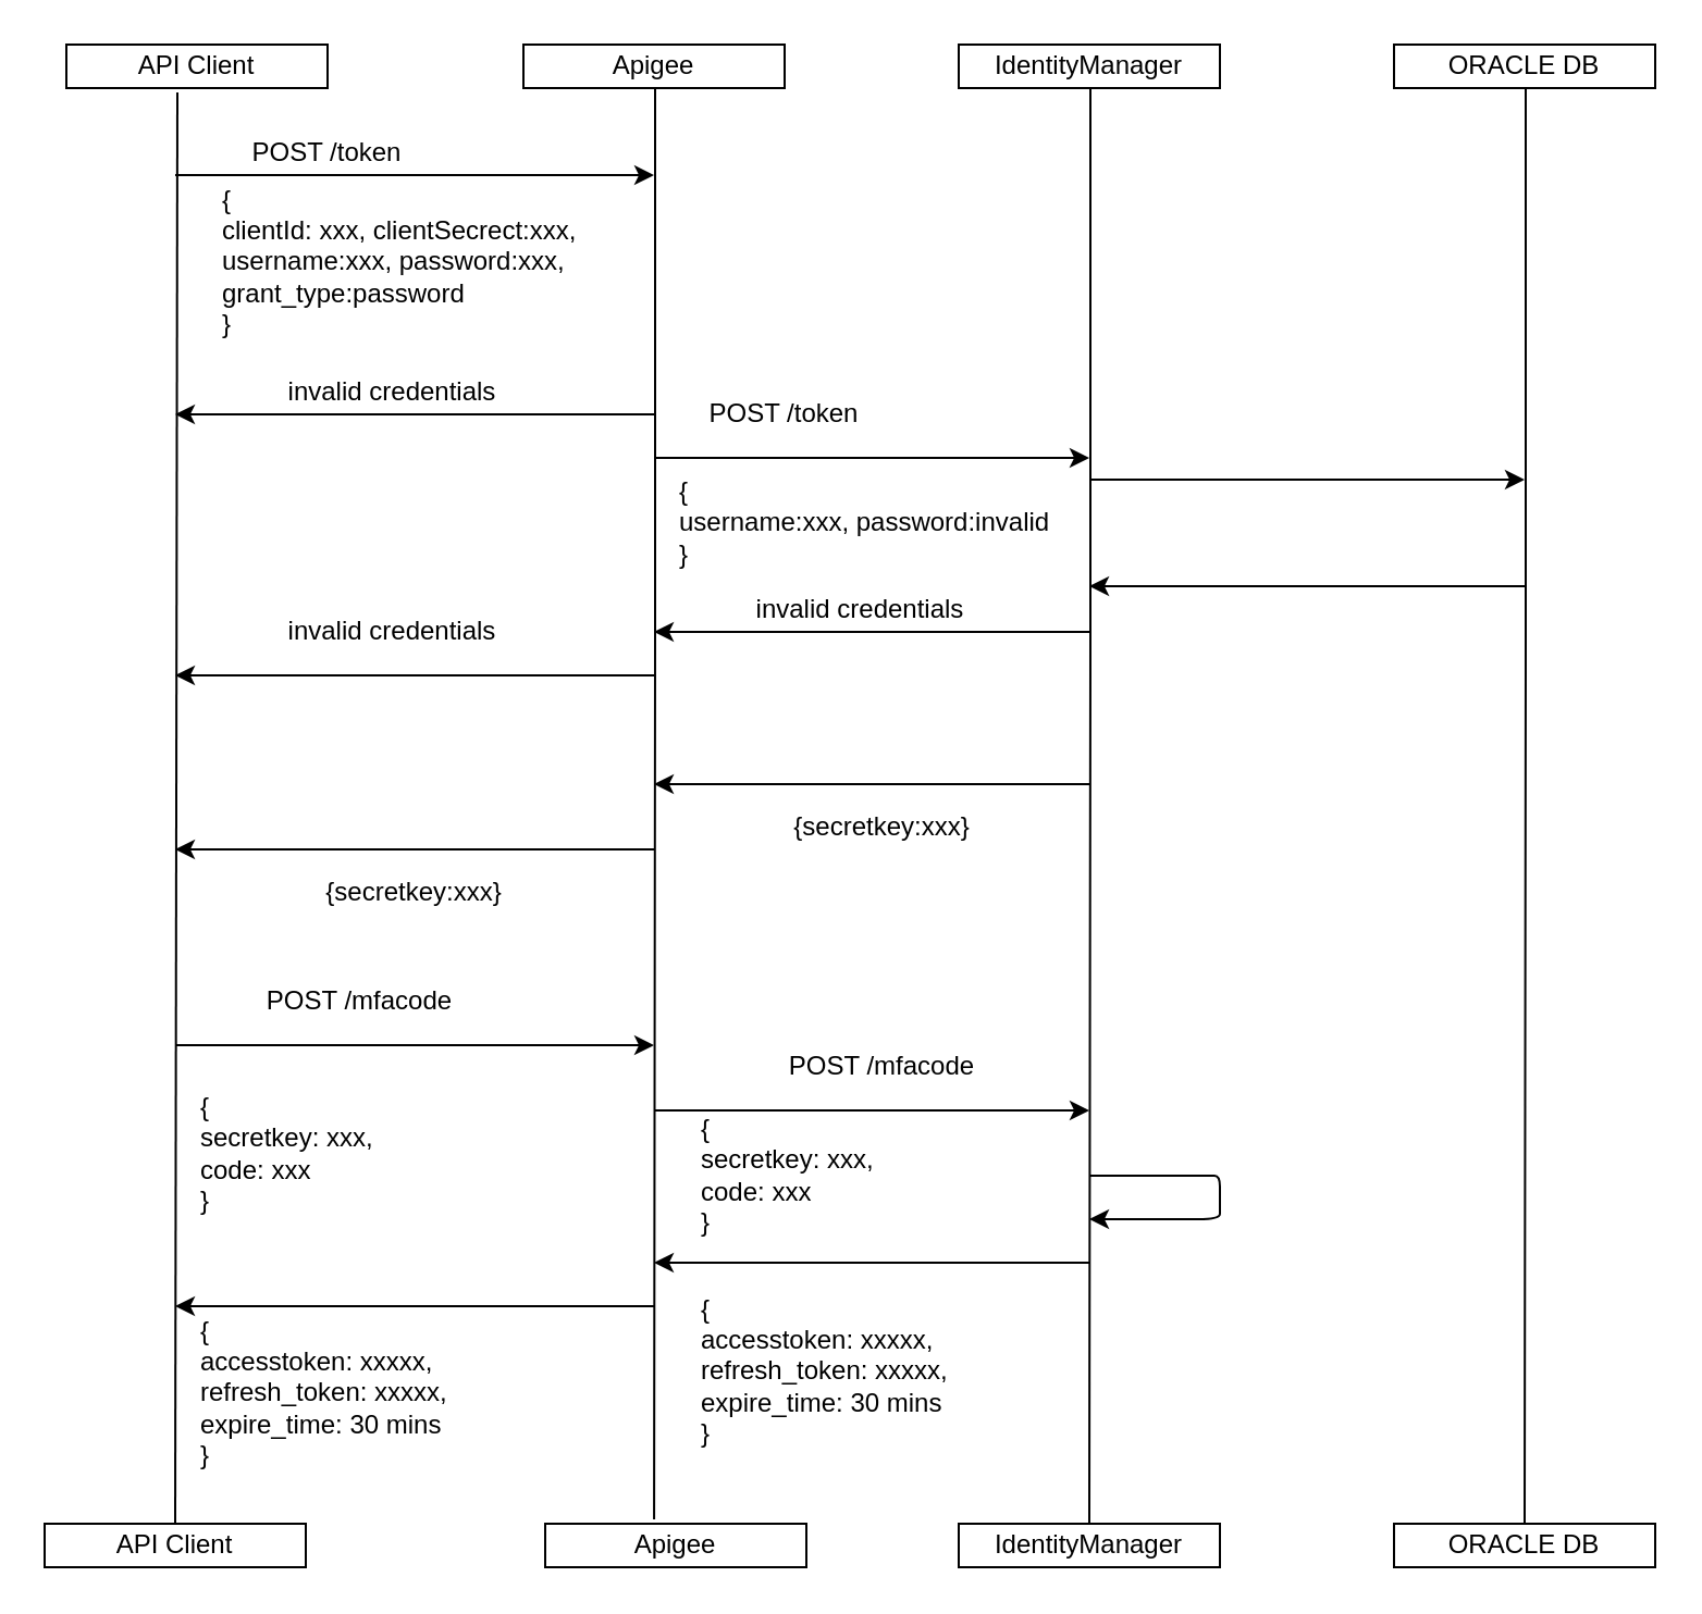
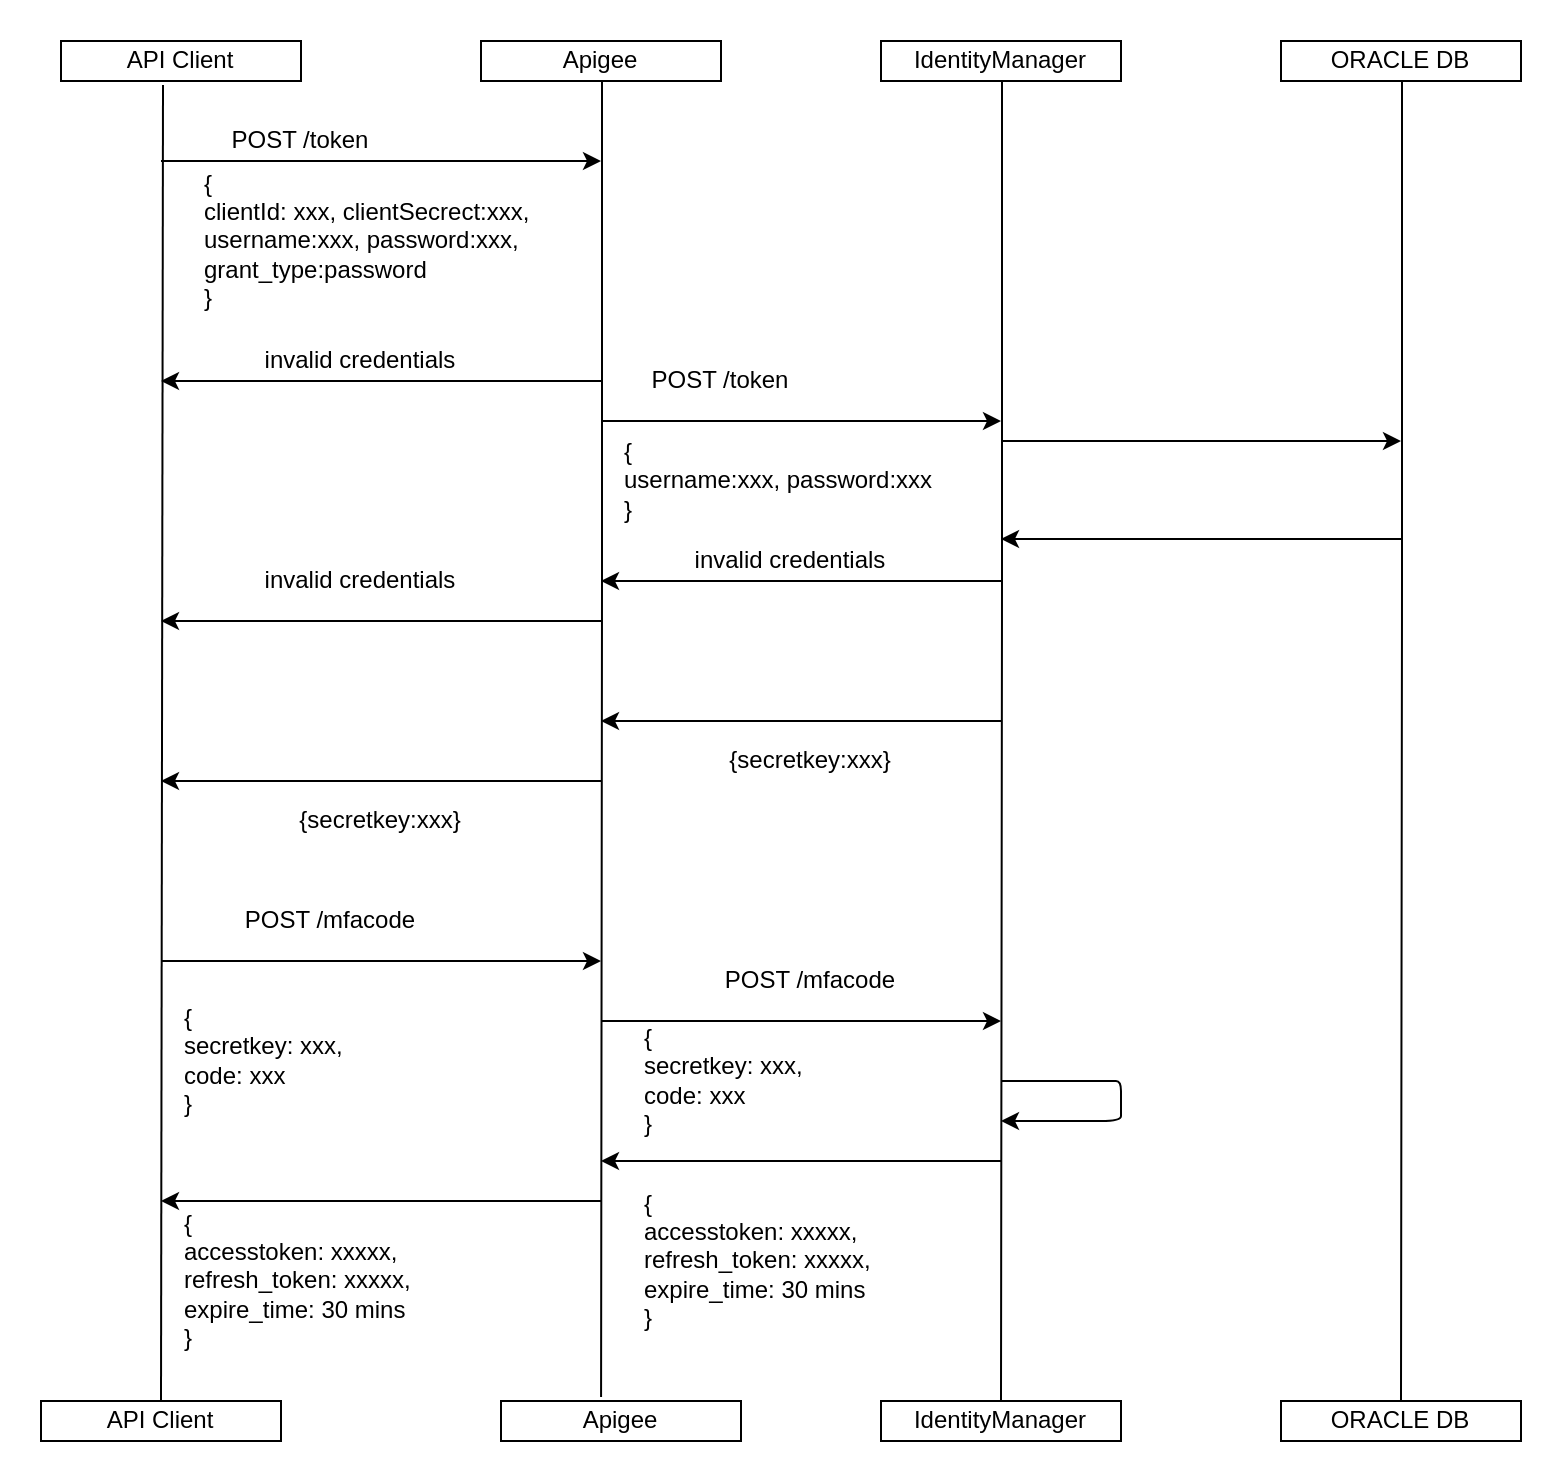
- <mxCell id="18" value="{&lt;br&gt;username:xxx, password:invalid&lt;br&gt;}" style="text;html=1;strokeColor=none;fillColor=none;align=left;verticalAlign=middle;whiteSpace=wrap;rounded=0;" parent="1" vertex="1"><mxGeometry x="310" y="210" width="200" height="60" as="geometry" /></mxCell>
+ <mxCell id="18" value="{&lt;br&gt;username:xxx, password:xxx&lt;br&gt;}" style="text;html=1;strokeColor=none;fillColor=none;align=left;verticalAlign=middle;whiteSpace=wrap;rounded=0;" parent="1" vertex="1"><mxGeometry x="310" y="210" width="200" height="60" as="geometry" /></mxCell>
